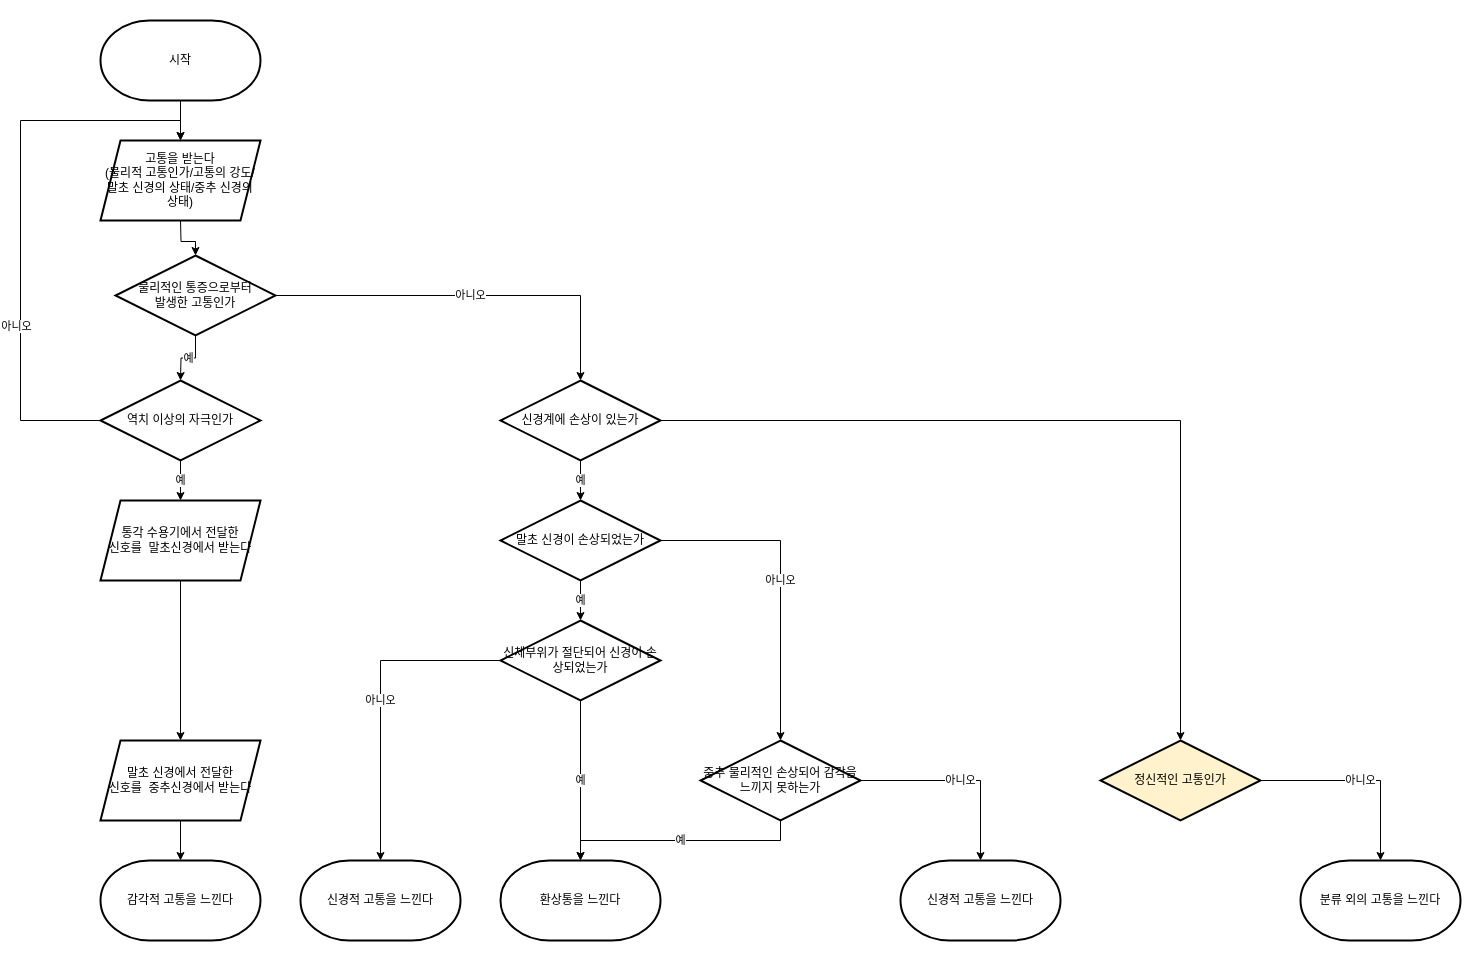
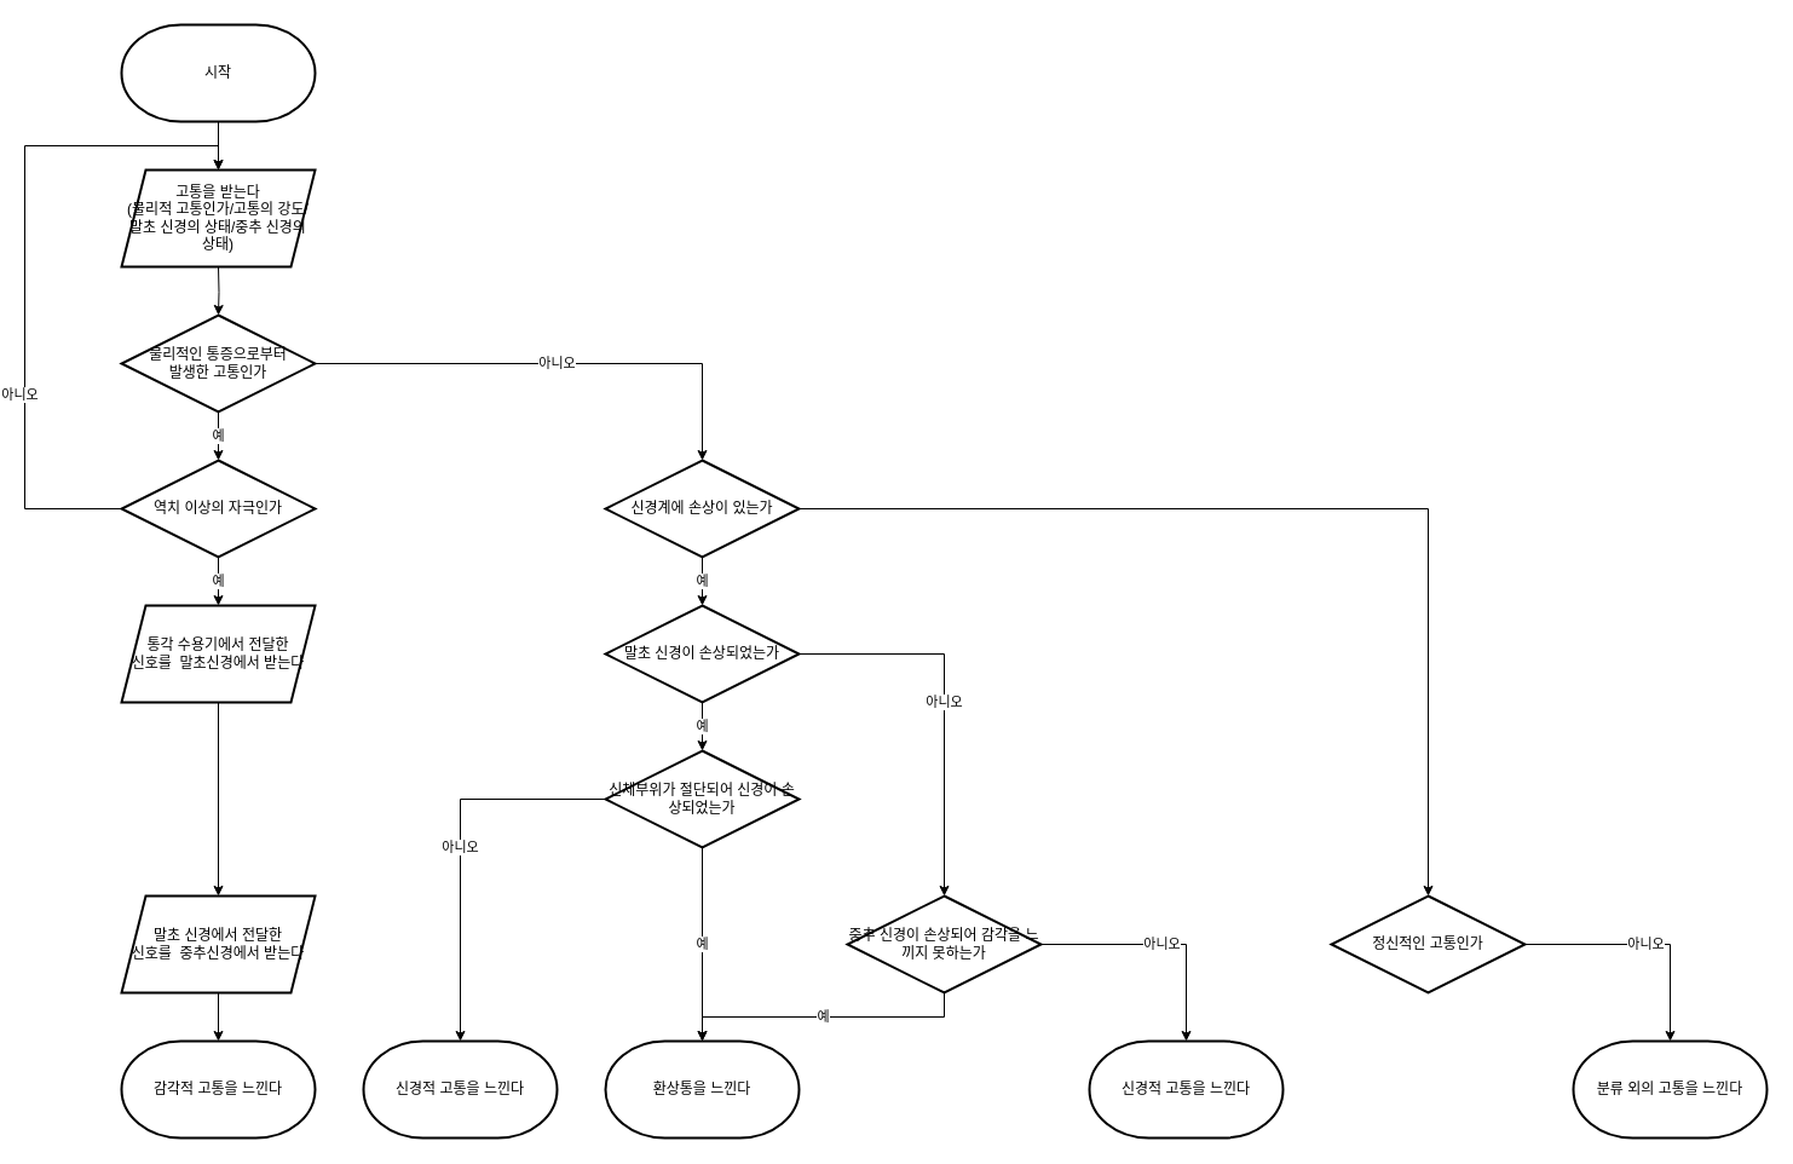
- <mxCell id="5" value="물리적인 통증으로부터&lt;br&gt;발생한 고통인가" style="rhombus;whiteSpace=wrap;html=1;strokeWidth=2;" vertex="1" parent="1"><mxGeometry x="115" y="255" width="160" height="80" as="geometry" /></mxCell>
+ <mxCell id="5" value="물리적인 통증으로부터&lt;br&gt;발생한 고통인가" style="rhombus;whiteSpace=wrap;html=1;strokeWidth=2;" vertex="1" parent="1"><mxGeometry x="100" y="260" width="160" height="80" as="geometry" /></mxCell>
- <mxCell id="26" value="중추 물리적인 손상되어 감각을 느끼지 못하는가" style="rhombus;whiteSpace=wrap;html=1;strokeWidth=2;" vertex="1" parent="1"><mxGeometry x="700" y="740" width="160" height="80" as="geometry" /></mxCell>
+ <mxCell id="26" value="중추 신경이 손상되어 감각을 느끼지 못하는가" style="rhombus;whiteSpace=wrap;html=1;strokeWidth=2;" vertex="1" parent="1"><mxGeometry x="700" y="740" width="160" height="80" as="geometry" /></mxCell>
- <mxCell id="20" value="정신적인 고통인가" style="rhombus;whiteSpace=wrap;html=1;strokeWidth=2;fillColor=#fff2cc;" vertex="1" parent="1"><mxGeometry x="1100" y="740" width="160" height="80" as="geometry" /></mxCell>
+ <mxCell id="20" value="정신적인 고통인가" style="rhombus;whiteSpace=wrap;html=1;strokeWidth=2;" vertex="1" parent="1"><mxGeometry x="1100" y="740" width="160" height="80" as="geometry" /></mxCell>
